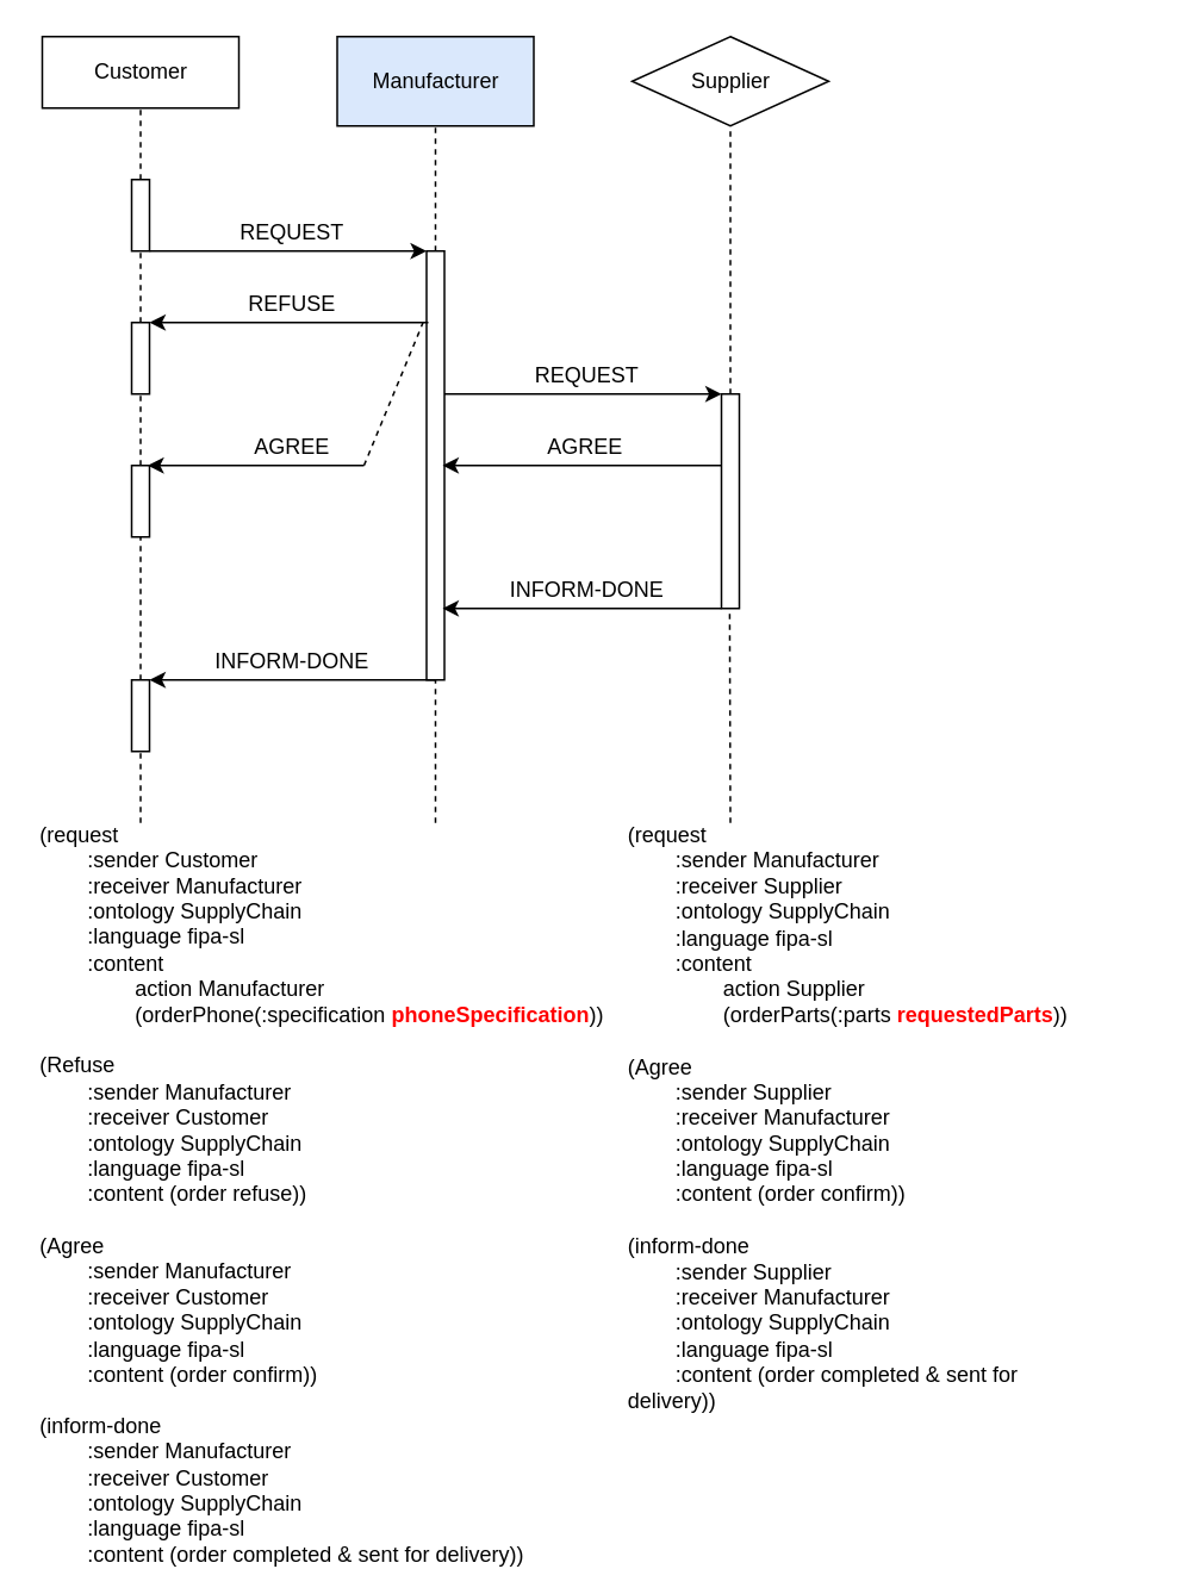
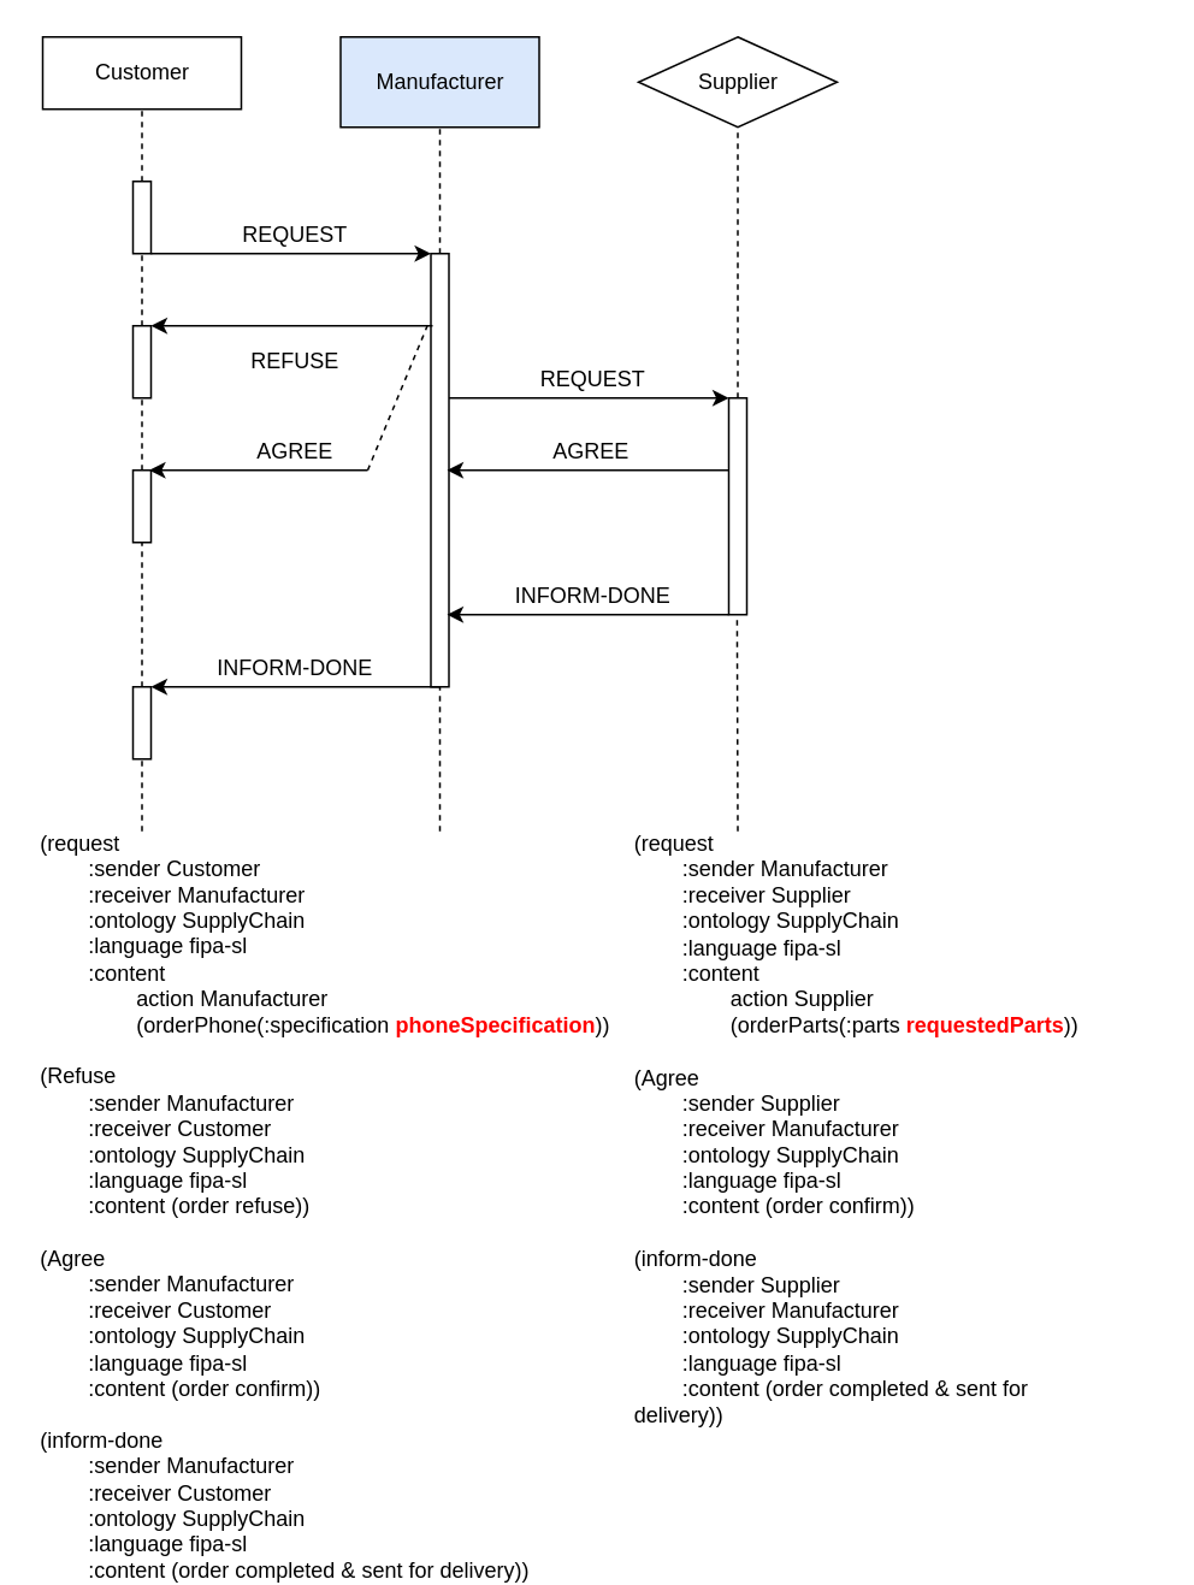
- <mxCell id="35" value="REFUSE" style="text;html=1;strokeColor=none;fillColor=none;align=center;verticalAlign=middle;whiteSpace=wrap;rounded=0;" parent="1" vertex="1"><mxGeometry x="143" y="160" width="40" height="20" as="geometry" /></mxCell>
+ <mxCell id="35" value="REFUSE" style="text;html=1;strokeColor=none;fillColor=none;align=center;verticalAlign=middle;whiteSpace=wrap;rounded=0;" parent="1" vertex="1"><mxGeometry x="143" y="190" width="40" height="20" as="geometry" /></mxCell>
